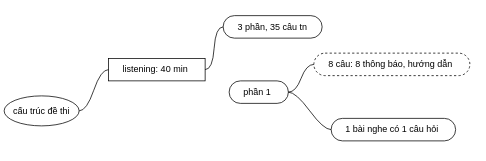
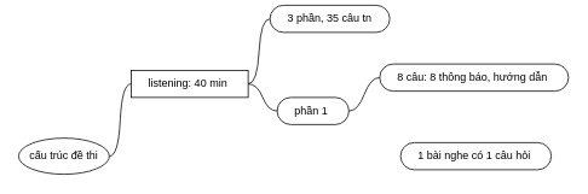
- <mxCell id="5" value="3 phần, 35 câu tn" style="whiteSpace=wrap;html=1;rounded=1;arcSize=50;align=center;verticalAlign=middle;strokeWidth=1;autosize=1;spacing=4;treeFolding=1;treeMoving=1;newEdgeStyle={&quot;edgeStyle&quot;:&quot;entityRelationEdgeStyle&quot;,&quot;startArrow&quot;:&quot;none&quot;,&quot;endArrow&quot;:&quot;none&quot;,&quot;segment&quot;:10,&quot;curved&quot;:1,&quot;sourcePerimeterSpacing&quot;:0,&quot;targetPerimeterSpacing&quot;:0};" vertex="1" parent="1"><mxGeometry x="297" y="20" width="132" height="30" as="geometry" /></mxCell>
+ <mxCell id="5" value="3 phần, 35 câu tn" style="whiteSpace=wrap;html=1;rounded=1;arcSize=50;align=center;verticalAlign=middle;strokeWidth=1;autosize=1;spacing=4;treeFolding=1;treeMoving=1;newEdgeStyle={&quot;edgeStyle&quot;:&quot;entityRelationEdgeStyle&quot;,&quot;startArrow&quot;:&quot;none&quot;,&quot;endArrow&quot;:&quot;none&quot;,&quot;segment&quot;:10,&quot;curved&quot;:1,&quot;sourcePerimeterSpacing&quot;:0,&quot;targetPerimeterSpacing&quot;:0};" vertex="1" parent="1"><mxGeometry x="297" y="5" width="132" height="30" as="geometry" /></mxCell>
- <mxCell id="9" value="8 câu: 8 thông báo, hướng dẫn&amp;nbsp;" style="whiteSpace=wrap;html=1;rounded=1;arcSize=50;align=center;verticalAlign=middle;strokeWidth=1;autosize=1;spacing=4;treeFolding=1;treeMoving=1;newEdgeStyle={&quot;edgeStyle&quot;:&quot;entityRelationEdgeStyle&quot;,&quot;startArrow&quot;:&quot;none&quot;,&quot;endArrow&quot;:&quot;none&quot;,&quot;segment&quot;:10,&quot;curved&quot;:1,&quot;sourcePerimeterSpacing&quot;:0,&quot;targetPerimeterSpacing&quot;:0};dashed=1;" vertex="1" parent="1"><mxGeometry x="418" y="70" width="208" height="30" as="geometry" /></mxCell>
+ <mxCell id="9" value="8 câu: 8 thông báo, hướng dẫn&amp;nbsp;" style="whiteSpace=wrap;html=1;rounded=1;arcSize=50;align=center;verticalAlign=middle;strokeWidth=1;autosize=1;spacing=4;treeFolding=1;treeMoving=1;newEdgeStyle={&quot;edgeStyle&quot;:&quot;entityRelationEdgeStyle&quot;,&quot;startArrow&quot;:&quot;none&quot;,&quot;endArrow&quot;:&quot;none&quot;,&quot;segment&quot;:10,&quot;curved&quot;:1,&quot;sourcePerimeterSpacing&quot;:0,&quot;targetPerimeterSpacing&quot;:0};" vertex="1" parent="1"><mxGeometry x="418" y="70" width="208" height="30" as="geometry" /></mxCell>
+ <mxCell id="8" value="" style="edgeStyle=entityRelationEdgeStyle;startArrow=none;endArrow=none;segment=10;curved=1;sourcePerimeterSpacing=0;targetPerimeterSpacing=0;rounded=0;" edge="1" target="7" parent="1" source="3"><mxGeometry relative="1" as="geometry"><mxPoint x="311" y="122" as="sourcePoint" /></mxGeometry></mxCell>
- <mxCell id="2" value="cấu trúc đề thi" style="ellipse;whiteSpace=wrap;html=1;align=center;newEdgeStyle={&quot;edgeStyle&quot;:&quot;entityRelationEdgeStyle&quot;,&quot;startArrow&quot;:&quot;none&quot;,&quot;endArrow&quot;:&quot;none&quot;,&quot;segment&quot;:10,&quot;curved&quot;:1,&quot;sourcePerimeterSpacing&quot;:0,&quot;targetPerimeterSpacing&quot;:0};treeFolding=1;treeMoving=1;" vertex="1" parent="1"><mxGeometry x="5" y="127" width="100" height="40" as="geometry" /></mxCell>
+ <mxCell id="2" value="cấu trúc đề thi" style="ellipse;whiteSpace=wrap;html=1;align=center;newEdgeStyle={&quot;edgeStyle&quot;:&quot;entityRelationEdgeStyle&quot;,&quot;startArrow&quot;:&quot;none&quot;,&quot;endArrow&quot;:&quot;none&quot;,&quot;segment&quot;:10,&quot;curved&quot;:1,&quot;sourcePerimeterSpacing&quot;:0,&quot;targetPerimeterSpacing&quot;:0};treeFolding=1;treeMoving=1;" vertex="1" parent="1"><mxGeometry x="20" y="152" width="100" height="40" as="geometry" /></mxCell>
- <mxCell id="12" value="" style="edgeStyle=entityRelationEdgeStyle;startArrow=none;endArrow=none;segment=10;curved=1;sourcePerimeterSpacing=0;targetPerimeterSpacing=0;rounded=0;" edge="1" target="11" parent="1" source="7"><mxGeometry relative="1" as="geometry"><mxPoint x="336" y="228" as="sourcePoint" /></mxGeometry></mxCell>
